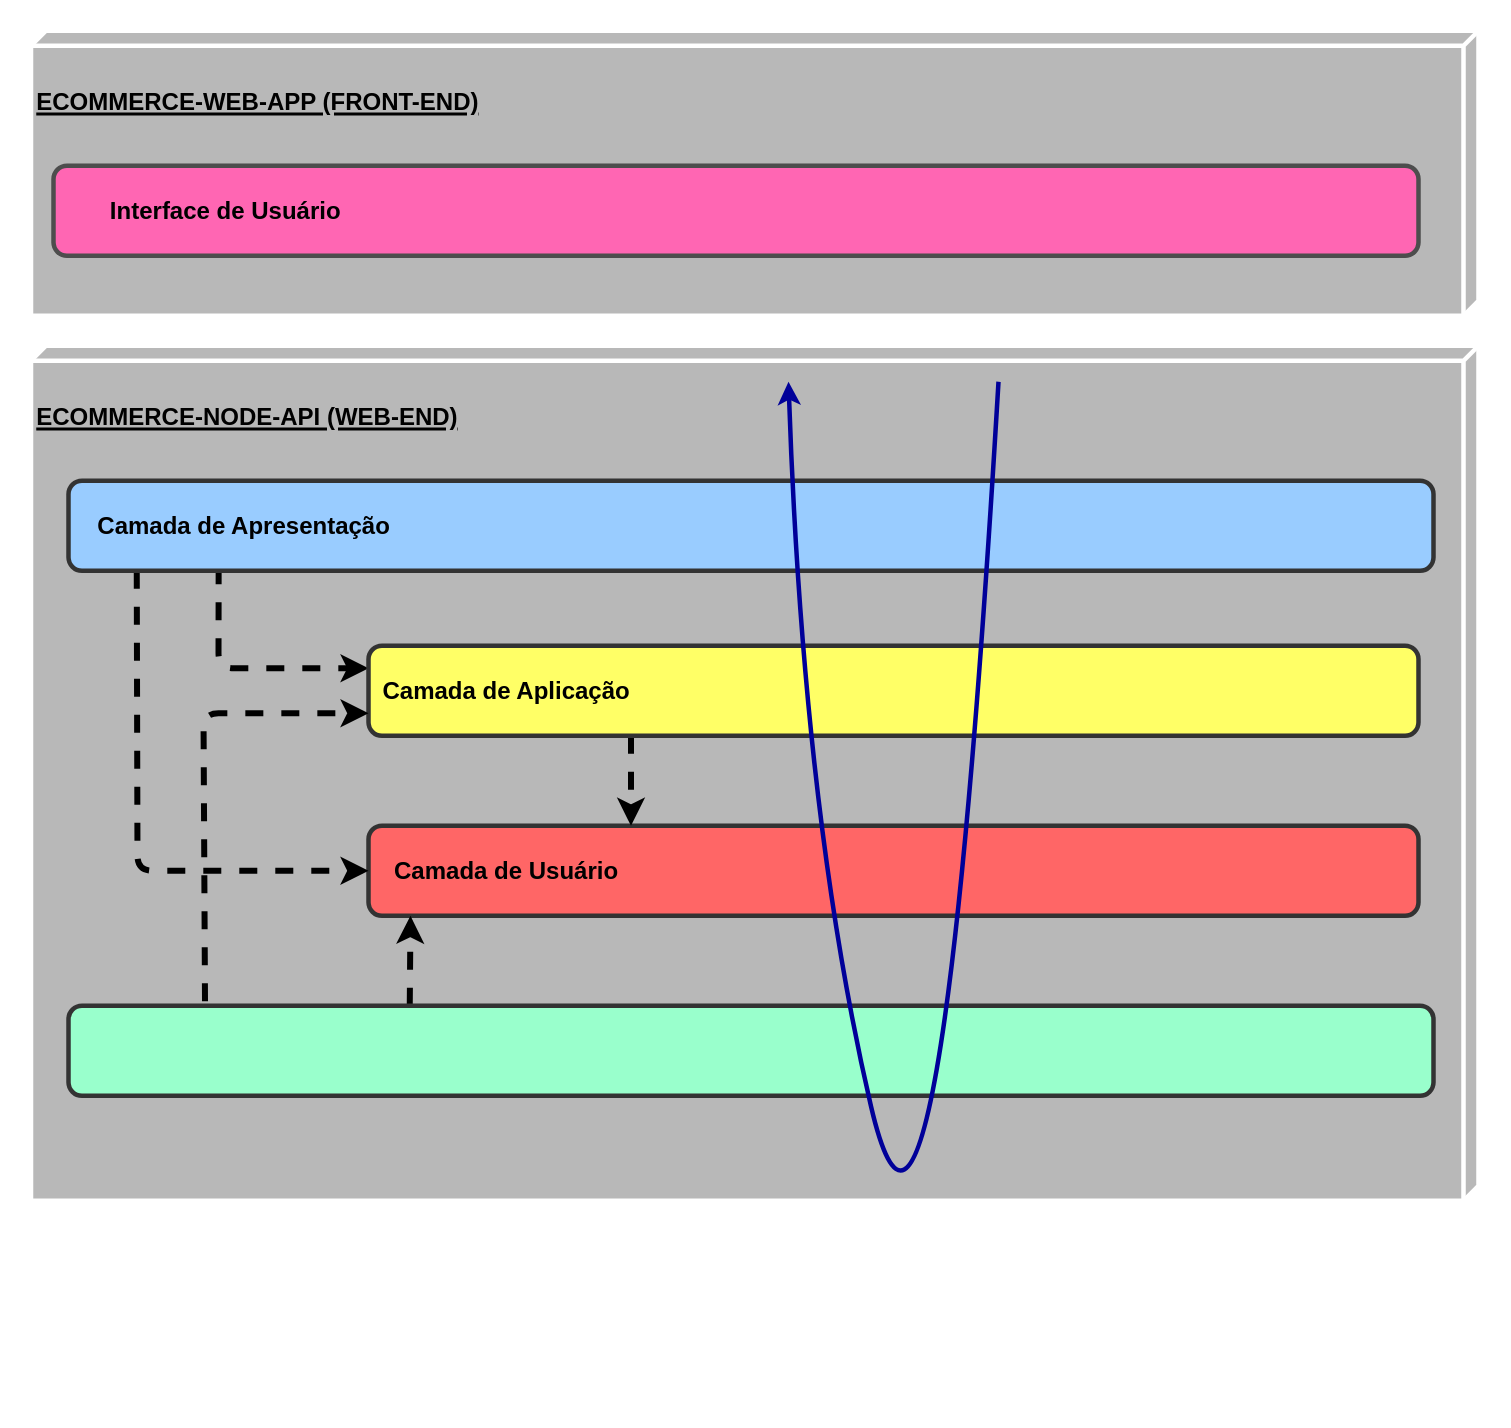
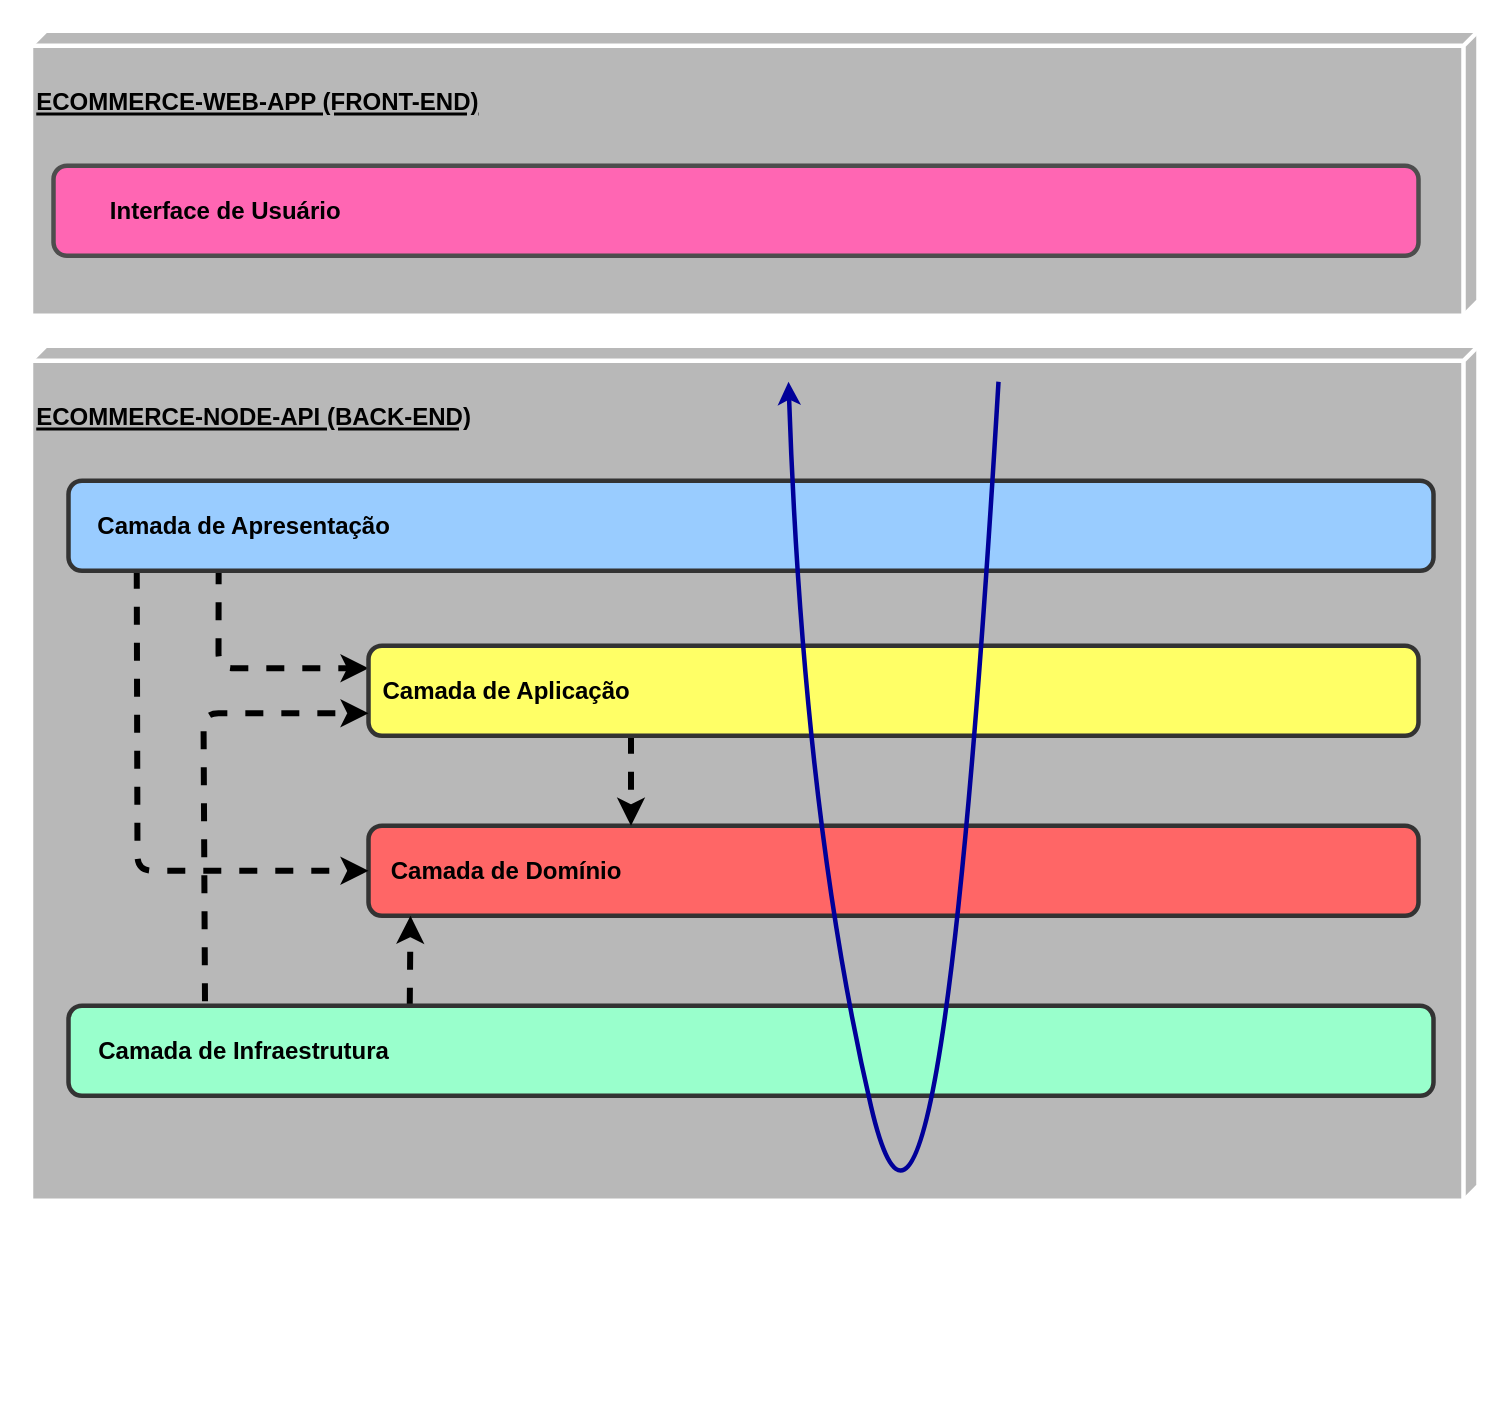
- <mxCell id="2" value="&lt;h1&gt;&lt;font style=&quot;font-size: 16px;&quot;&gt;ECOMMERCE-NODE-API (WEB-END)&lt;/font&gt;&lt;/h1&gt;" style="verticalAlign=top;align=left;spacingTop=8;spacingLeft=2;spacingRight=12;shape=cube;size=10;direction=south;fontStyle=5;html=1;strokeWidth=3;fillColor=#B8B8B8;strokeColor=#FFFFFF;fontColor=#000000;" vertex="1" parent="1"><mxGeometry x="20" y="230" width="965" height="570" as="geometry" /></mxCell>
+ <mxCell id="2" value="&lt;h1&gt;&lt;font style=&quot;font-size: 16px;&quot;&gt;ECOMMERCE-NODE-API (BACK-END)&lt;/font&gt;&lt;/h1&gt;" style="verticalAlign=top;align=left;spacingTop=8;spacingLeft=2;spacingRight=12;shape=cube;size=10;direction=south;fontStyle=5;html=1;strokeWidth=3;fillColor=#B8B8B8;strokeColor=#FFFFFF;fontColor=#000000;" vertex="1" parent="1"><mxGeometry x="20" y="230" width="965" height="570" as="geometry" /></mxCell>
- <mxCell id="5" value="&lt;b&gt;&amp;nbsp;Camada de Usuário&lt;/b&gt;" style="text;html=1;strokeColor=none;fillColor=none;align=center;verticalAlign=middle;whiteSpace=wrap;rounded=0;strokeWidth=3;fontSize=16;fontColor=#000000;movable=1;resizable=1;rotatable=1;deletable=1;editable=1;connectable=1;" vertex="1" parent="1"><mxGeometry x="245" y="565" width="180" height="30" as="geometry" /></mxCell>
+ <mxCell id="5" value="&lt;b&gt;&amp;nbsp;Camada de Domínio&lt;/b&gt;" style="text;html=1;strokeColor=none;fillColor=none;align=center;verticalAlign=middle;whiteSpace=wrap;rounded=0;strokeWidth=3;fontSize=16;fontColor=#000000;movable=1;resizable=1;rotatable=1;deletable=1;editable=1;connectable=1;" vertex="1" parent="1"><mxGeometry x="245" y="565" width="180" height="30" as="geometry" /></mxCell>
+ <mxCell id="18" value="&lt;b&gt;&amp;nbsp;Camada de Infraestrutura&lt;/b&gt;" style="text;html=1;strokeColor=none;fillColor=none;align=center;verticalAlign=middle;whiteSpace=wrap;rounded=0;strokeWidth=3;fontSize=16;fontColor=#000000;movable=1;resizable=1;rotatable=1;deletable=1;editable=1;connectable=1;" vertex="1" parent="1"><mxGeometry x="45" y="685" width="230" height="30" as="geometry" /></mxCell>
